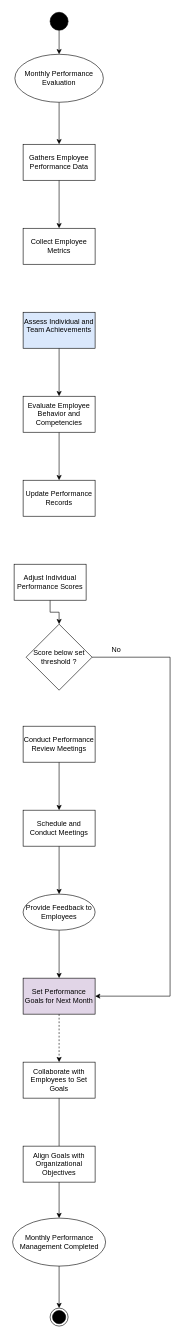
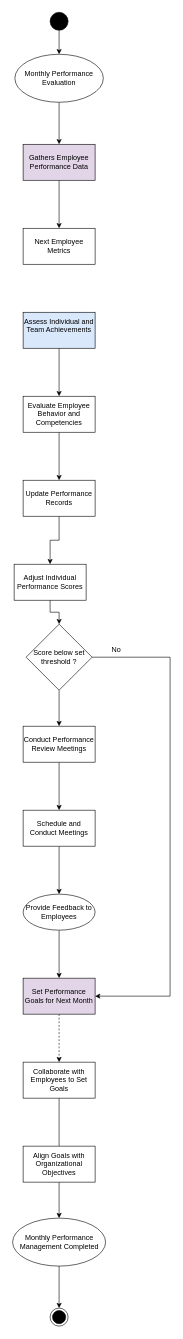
- <mxCell id="5" value="Gathers Employee Performance Data" style="whiteSpace=wrap;html=1;rounded=0;" vertex="1" parent="1"><mxGeometry x="38" y="240" width="120" height="60" as="geometry" /></mxCell>
+ <mxCell id="5" value="Gathers Employee Performance Data" style="whiteSpace=wrap;html=1;rounded=0;fillColor=#e1d5e7;" vertex="1" parent="1"><mxGeometry x="38" y="240" width="120" height="60" as="geometry" /></mxCell>
- <mxCell id="6" value="Collect Employee Metrics" style="whiteSpace=wrap;html=1;rounded=0;" vertex="1" parent="1"><mxGeometry x="38" y="380" width="120" height="60" as="geometry" /></mxCell>
+ <mxCell id="6" value="Next Employee Metrics" style="whiteSpace=wrap;html=1;rounded=0;" vertex="1" parent="1"><mxGeometry x="38" y="380" width="120" height="60" as="geometry" /></mxCell>
+ <mxCell id="11" value="" style="edgeStyle=orthogonalEdgeStyle;rounded=0;orthogonalLoop=1;jettySize=auto;html=1;" edge="1" parent="1" source="12" target="14"><mxGeometry relative="1" as="geometry" /></mxCell>
+ <mxCell id="32" style="edgeStyle=orthogonalEdgeStyle;rounded=0;orthogonalLoop=1;jettySize=auto;html=1;exitX=0.5;exitY=1;exitDx=0;exitDy=0;" edge="1" parent="1" source="34" target="16"><mxGeometry relative="1" as="geometry" /></mxCell>
